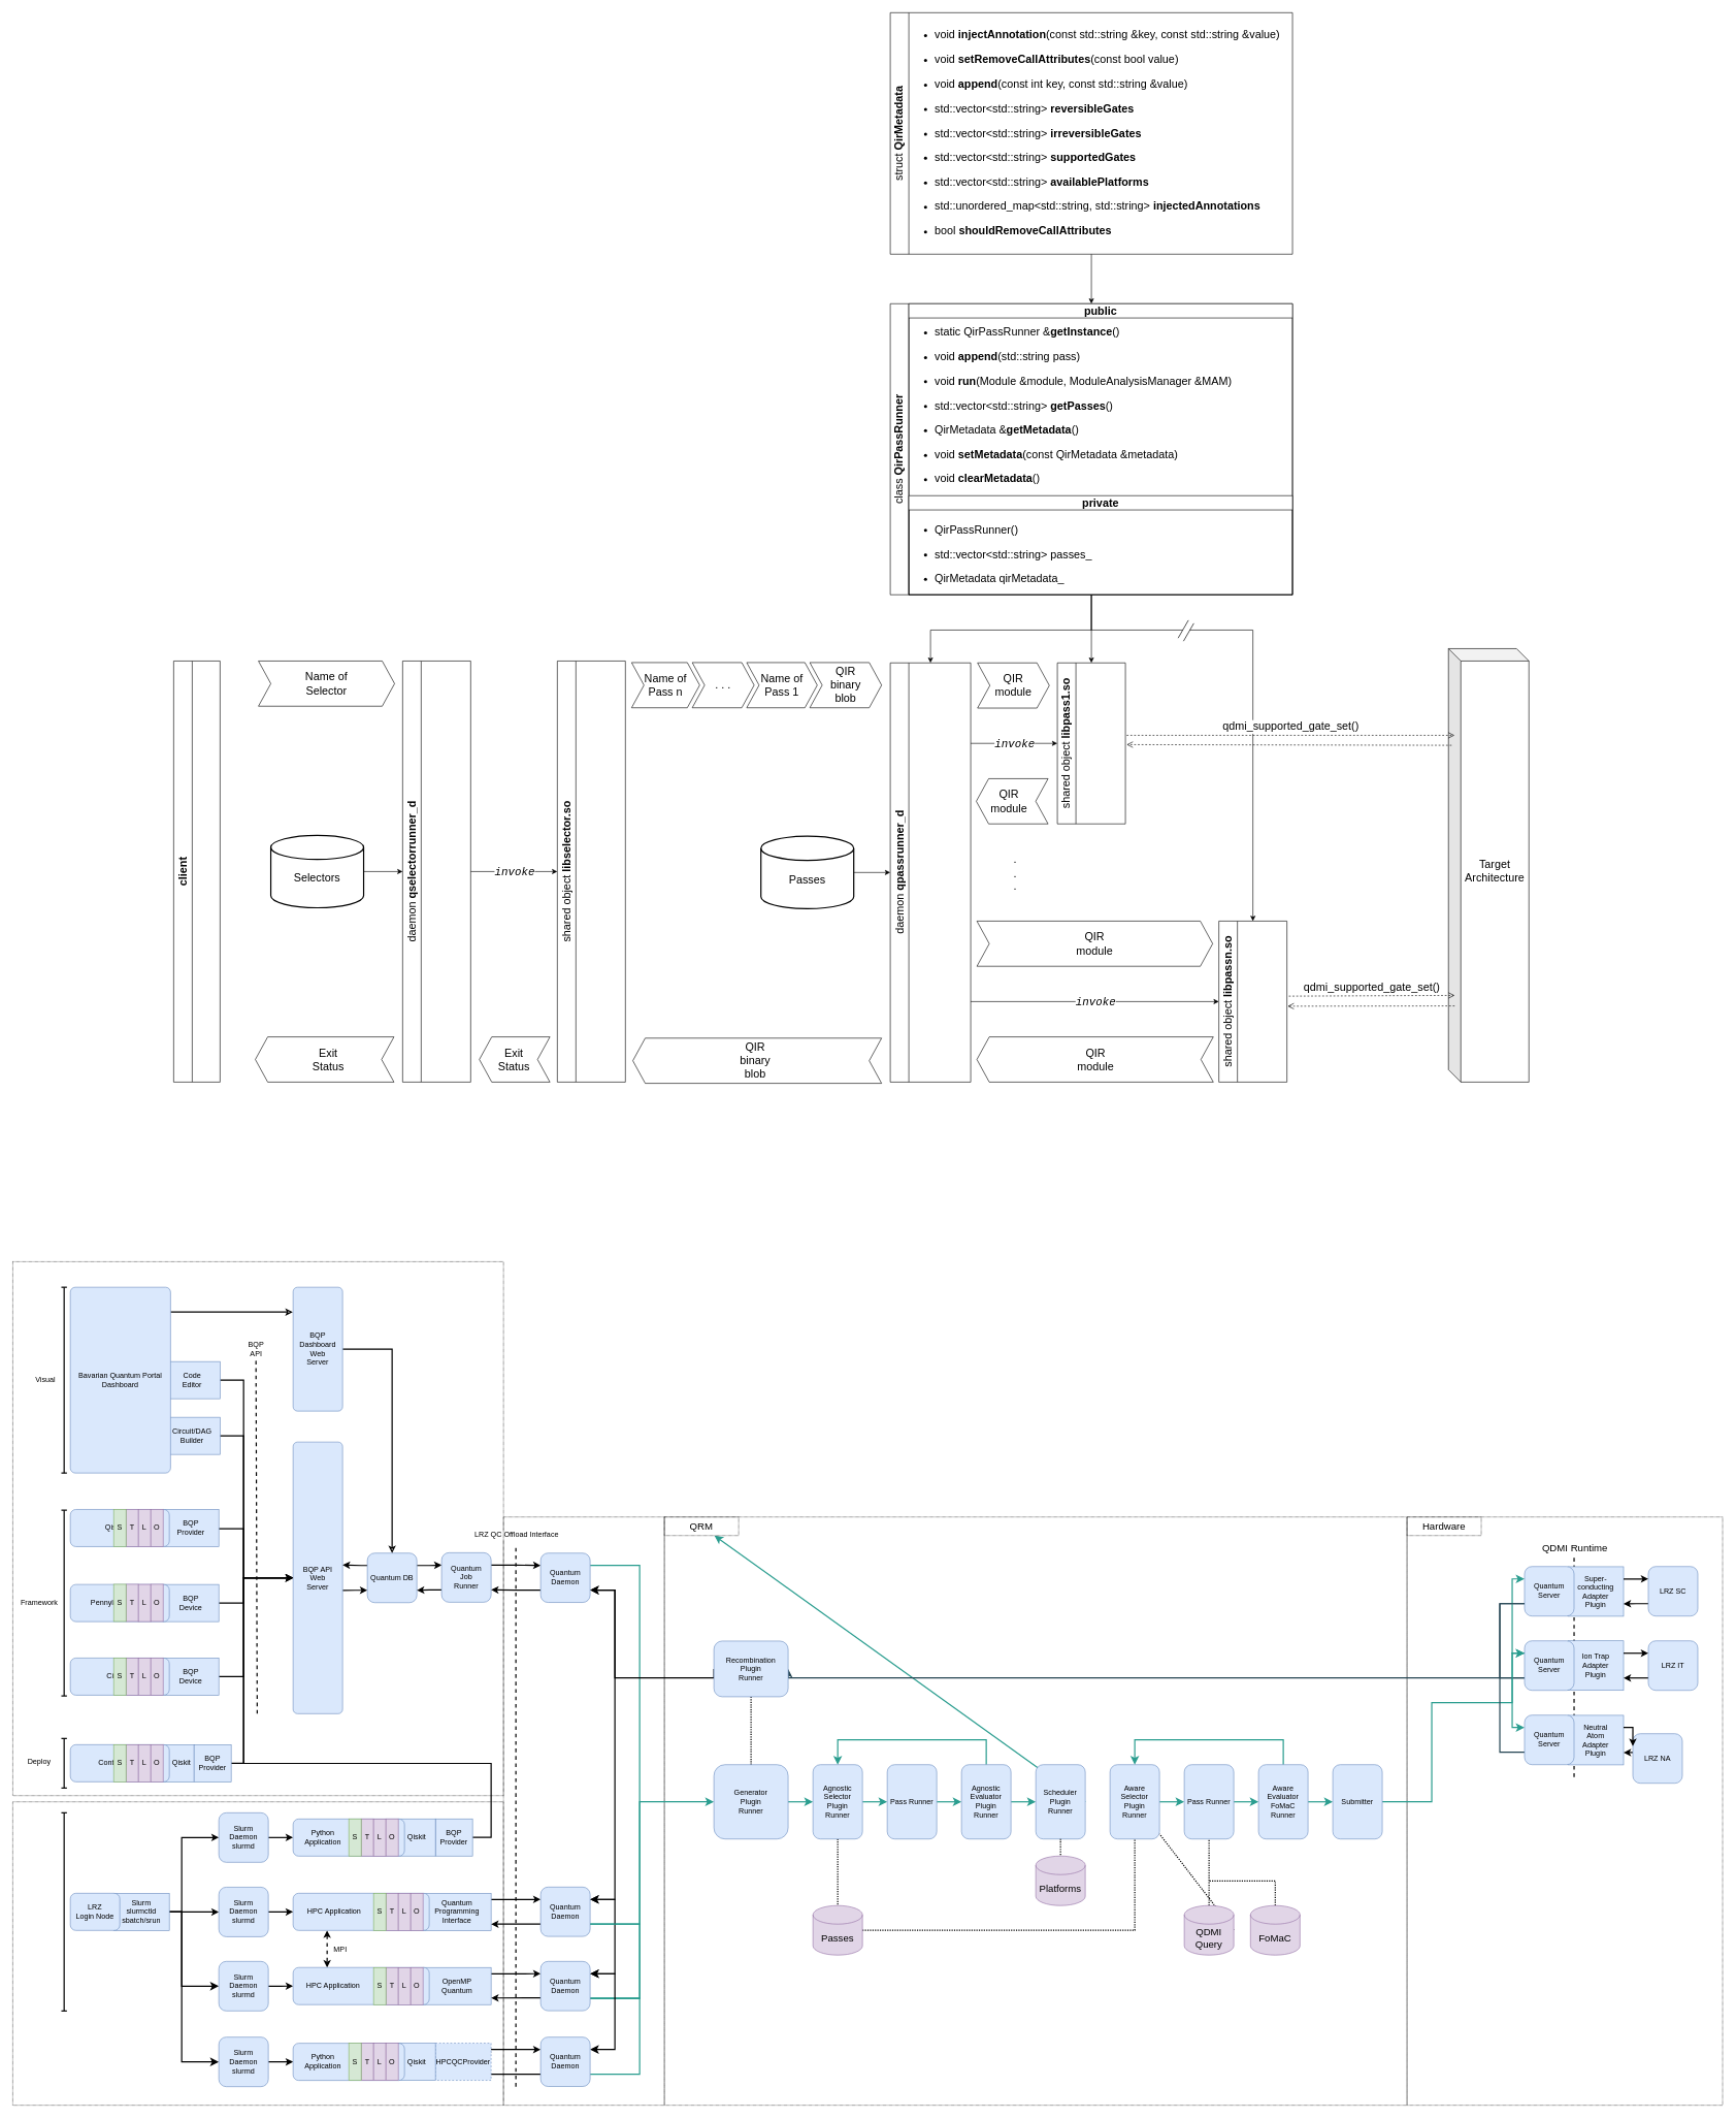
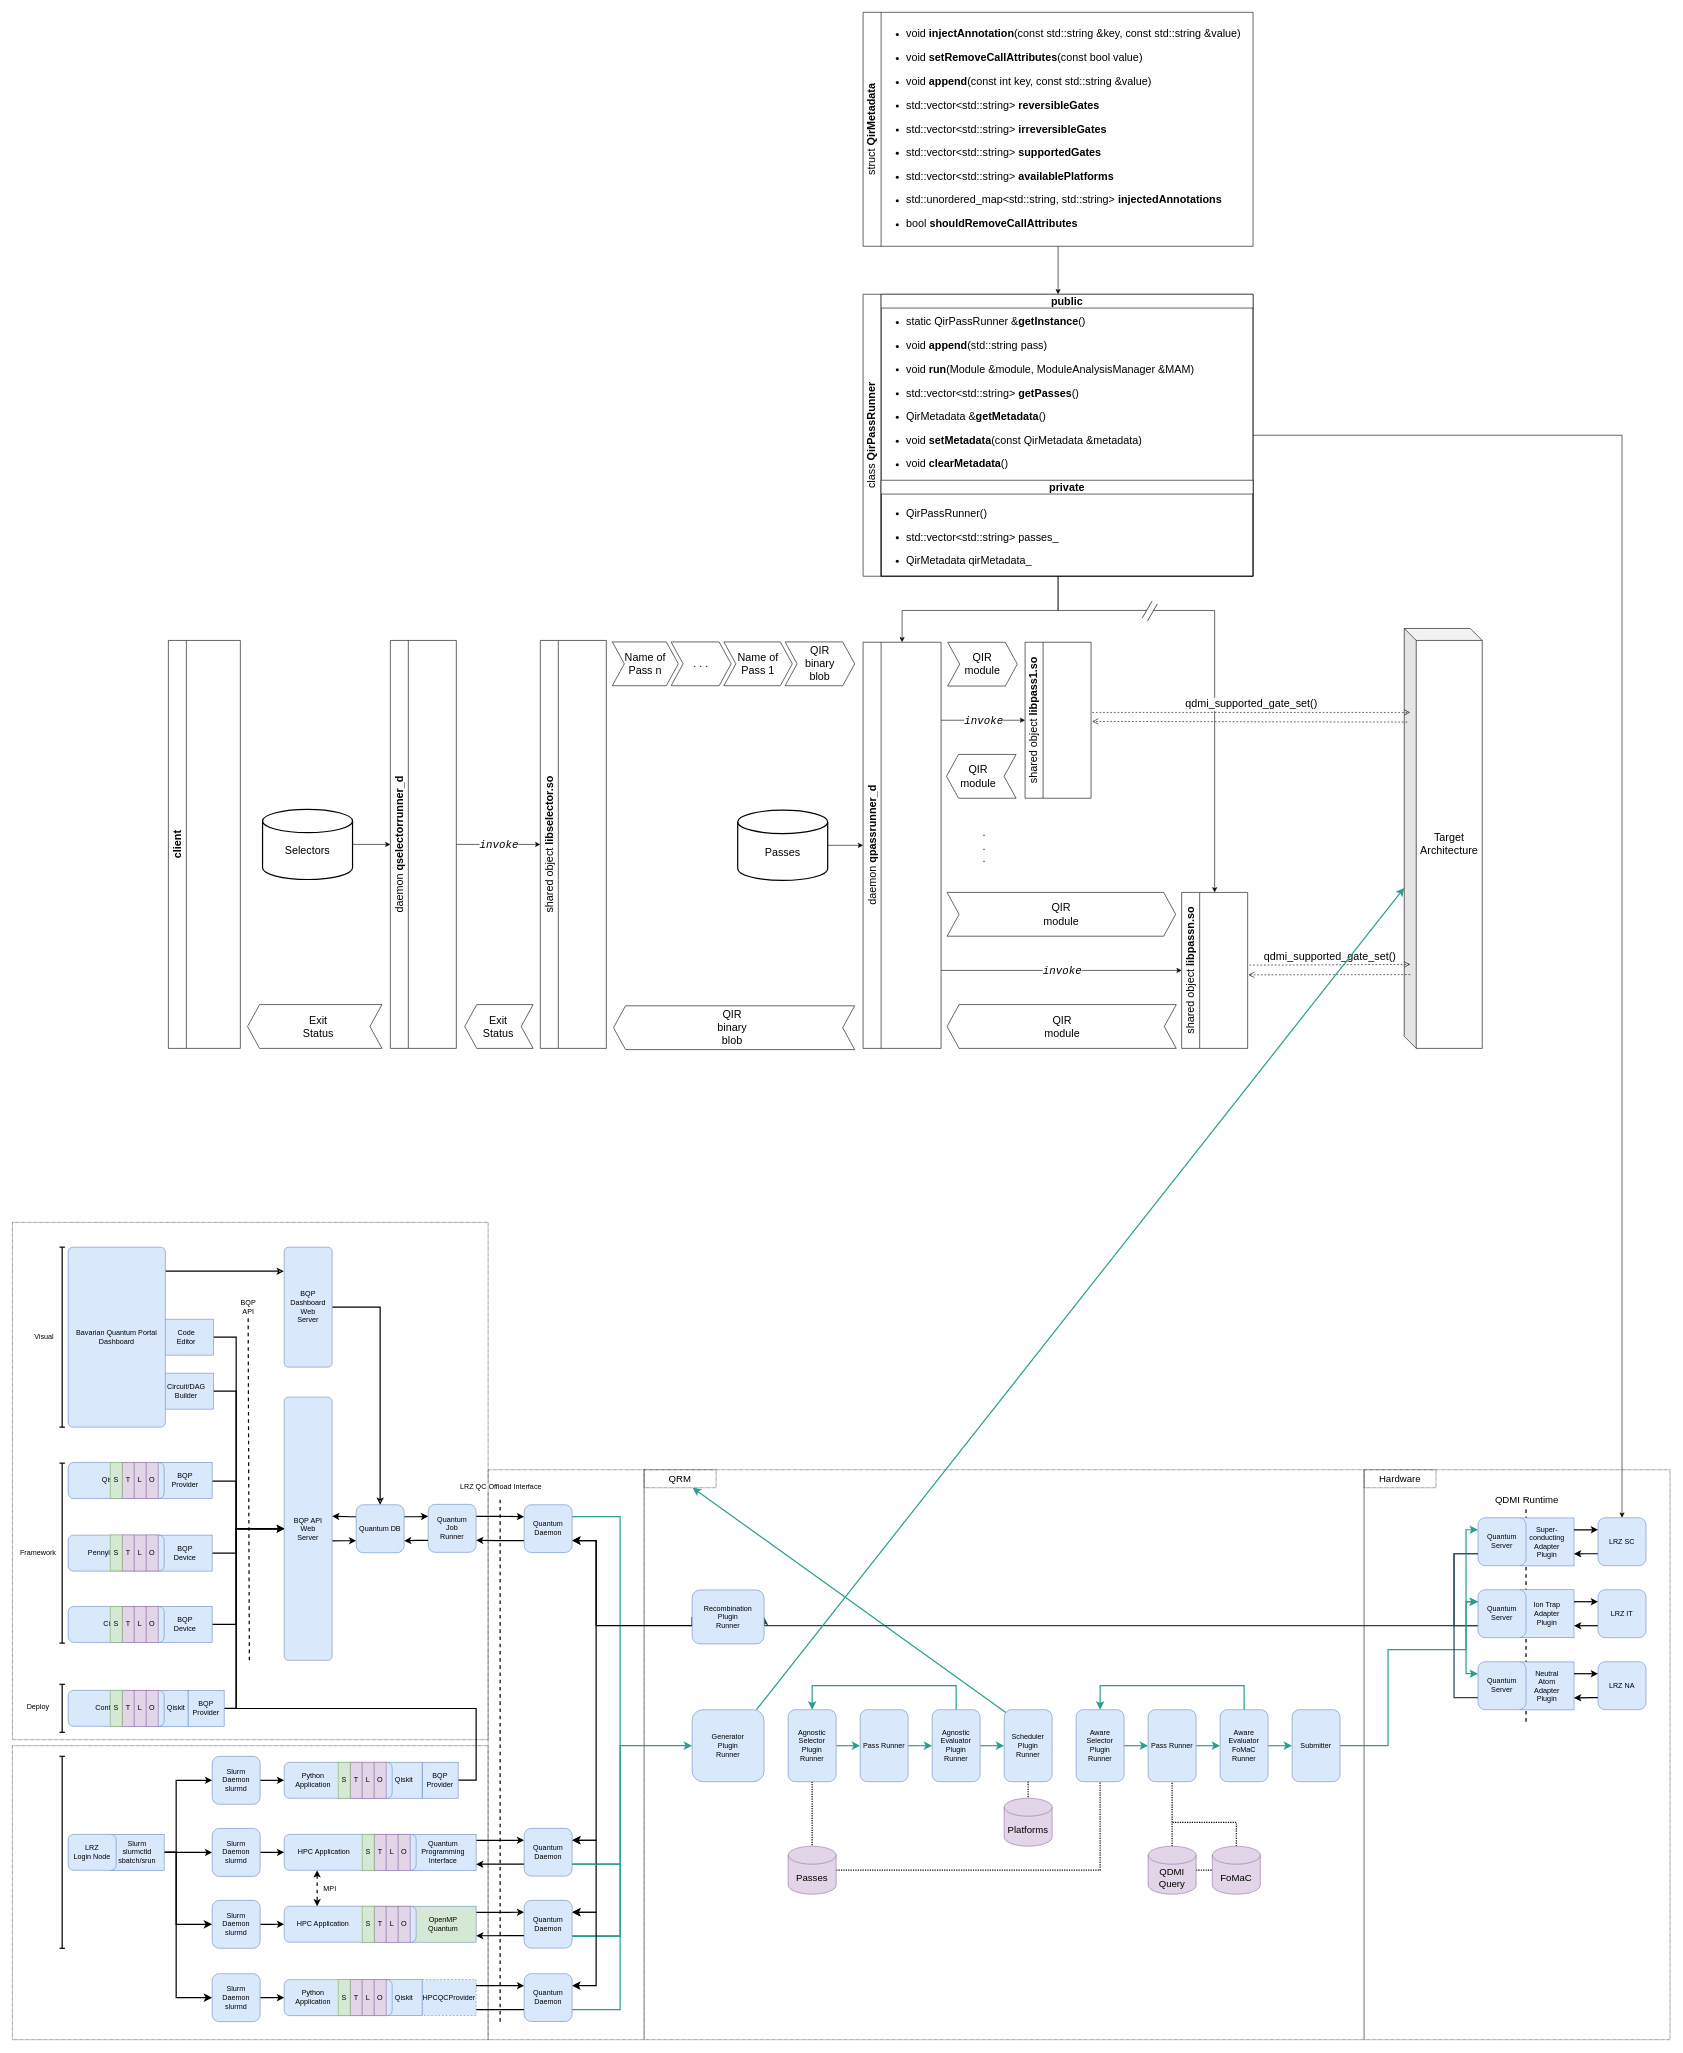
- <mxCell id="3" style="edgeStyle=orthogonalEdgeStyle;rounded=0;orthogonalLoop=1;jettySize=auto;html=1;entryX=0.5;entryY=0;entryDx=0;entryDy=0;" edge="1" parent="1" source="5" target="15"><mxGeometry relative="1" as="geometry" /></mxCell>
+ <mxCell id="3" style="edgeStyle=orthogonalEdgeStyle;rounded=0;orthogonalLoop=1;jettySize=auto;html=1;" edge="1" parent="1" source="5" target="225"><mxGeometry relative="1" as="geometry" /></mxCell>
- <mxCell id="40" value="&lt;font style=&quot;font-size: 18px;&quot;&gt;Name of&lt;br&gt;Selector&lt;/font&gt;" style="shape=step;perimeter=stepPerimeter;fixedSize=1;points=[];whiteSpace=wrap;html=1;" vertex="1" parent="1"><mxGeometry x="417" y="1067" width="220" height="73" as="geometry" /></mxCell>
- <mxCell id="30" value="&lt;font style=&quot;font-size: 18px;&quot;&gt;client&lt;/font&gt;" style="swimlane;horizontal=0;whiteSpace=wrap;html=1;startSize=30;" vertex="1" parent="1"><mxGeometry x="280" y="1067" width="75" height="680" as="geometry" /></mxCell>
+ <mxCell id="30" value="&lt;font style=&quot;font-size: 18px;&quot;&gt;client&lt;/font&gt;" style="swimlane;horizontal=0;whiteSpace=wrap;html=1;startSize=30;" vertex="1" parent="1"><mxGeometry x="280" y="1067" width="120" height="680" as="geometry" /></mxCell>
- <mxCell id="235" style="edgeStyle=none;curved=1;rounded=0;orthogonalLoop=1;jettySize=auto;html=1;entryX=0.5;entryY=1;entryDx=0;entryDy=0;fontSize=12;endArrow=none;endFill=0;startSize=8;endSize=8;strokeWidth=2;startArrow=none;startFill=0;dashed=1;dashPattern=1 1;" edge="1" parent="1" source="236" target="238"><mxGeometry relative="1" as="geometry"><Array as="points"><mxPoint x="1213" y="2809.3" /></Array></mxGeometry></mxCell>
- <mxCell id="231" value="LRZ NA" style="rounded=1;whiteSpace=wrap;html=1;fontSize=12;fillColor=#dae8fc;strokeColor=#6c8ebf;" vertex="1" parent="1"><mxGeometry x="2637.96" y="2799.3" width="80" height="80" as="geometry" /></mxCell>
+ <mxCell id="231" value="LRZ NA" style="rounded=1;whiteSpace=wrap;html=1;fontSize=12;fillColor=#dae8fc;strokeColor=#6c8ebf;" vertex="1" parent="1"><mxGeometry x="2662.96" y="2769.3" width="80" height="80" as="geometry" /></mxCell>
- <mxCell id="234" style="edgeStyle=none;curved=1;rounded=0;orthogonalLoop=1;jettySize=auto;html=1;entryX=0;entryY=0.5;entryDx=0;entryDy=0;fontSize=12;startSize=8;endSize=8;strokeColor=#2a9d8f;strokeWidth=2;endFill=1;" edge="1" parent="1" source="236" target="170"><mxGeometry relative="1" as="geometry" /></mxCell>
+ <mxCell id="234" style="edgeStyle=none;curved=1;rounded=0;orthogonalLoop=1;jettySize=auto;html=1;fontSize=12;startSize=8;endSize=8;strokeColor=#2a9d8f;strokeWidth=2;endFill=1;" edge="1" parent="1" source="236" target="48"><mxGeometry relative="1" as="geometry" /></mxCell>
- <mxCell id="190" style="edgeStyle=none;curved=1;rounded=0;orthogonalLoop=1;jettySize=auto;html=1;exitX=1;exitY=0.5;exitDx=0;exitDy=0;exitPerimeter=0;fontSize=12;startSize=8;endSize=8;endArrow=none;dashed=1;dashPattern=1 1;endFill=0;strokeWidth=2;" edge="1" parent="1" source="192" target="178"><mxGeometry relative="1" as="geometry" /></mxCell>
+ <mxCell id="190" style="edgeStyle=none;curved=1;rounded=0;orthogonalLoop=1;jettySize=auto;html=1;exitX=1;exitY=0.5;exitDx=0;exitDy=0;exitPerimeter=0;entryX=0;entryY=0.5;entryDx=0;entryDy=0;entryPerimeter=0;fontSize=12;startSize=8;endSize=8;endArrow=none;dashed=1;dashPattern=1 1;endFill=0;strokeWidth=2;" edge="1" parent="1" source="192" target="240"><mxGeometry relative="1" as="geometry" /></mxCell>
- <mxCell id="91" value="OpenMP&lt;br&gt;Quantum" style="rounded=0;whiteSpace=wrap;html=1;fillColor=#dae8fc;strokeColor=#6c8ebf;" vertex="1" parent="1"><mxGeometry x="683" y="3176.83" width="110" height="60" as="geometry" /></mxCell>
+ <mxCell id="91" value="OpenMP&lt;br&gt;Quantum" style="rounded=0;whiteSpace=wrap;html=1;fillColor=#d5e8d4;strokeColor=#6c8ebf;" vertex="1" parent="1"><mxGeometry x="683" y="3176.83" width="110" height="60" as="geometry" /></mxCell>
